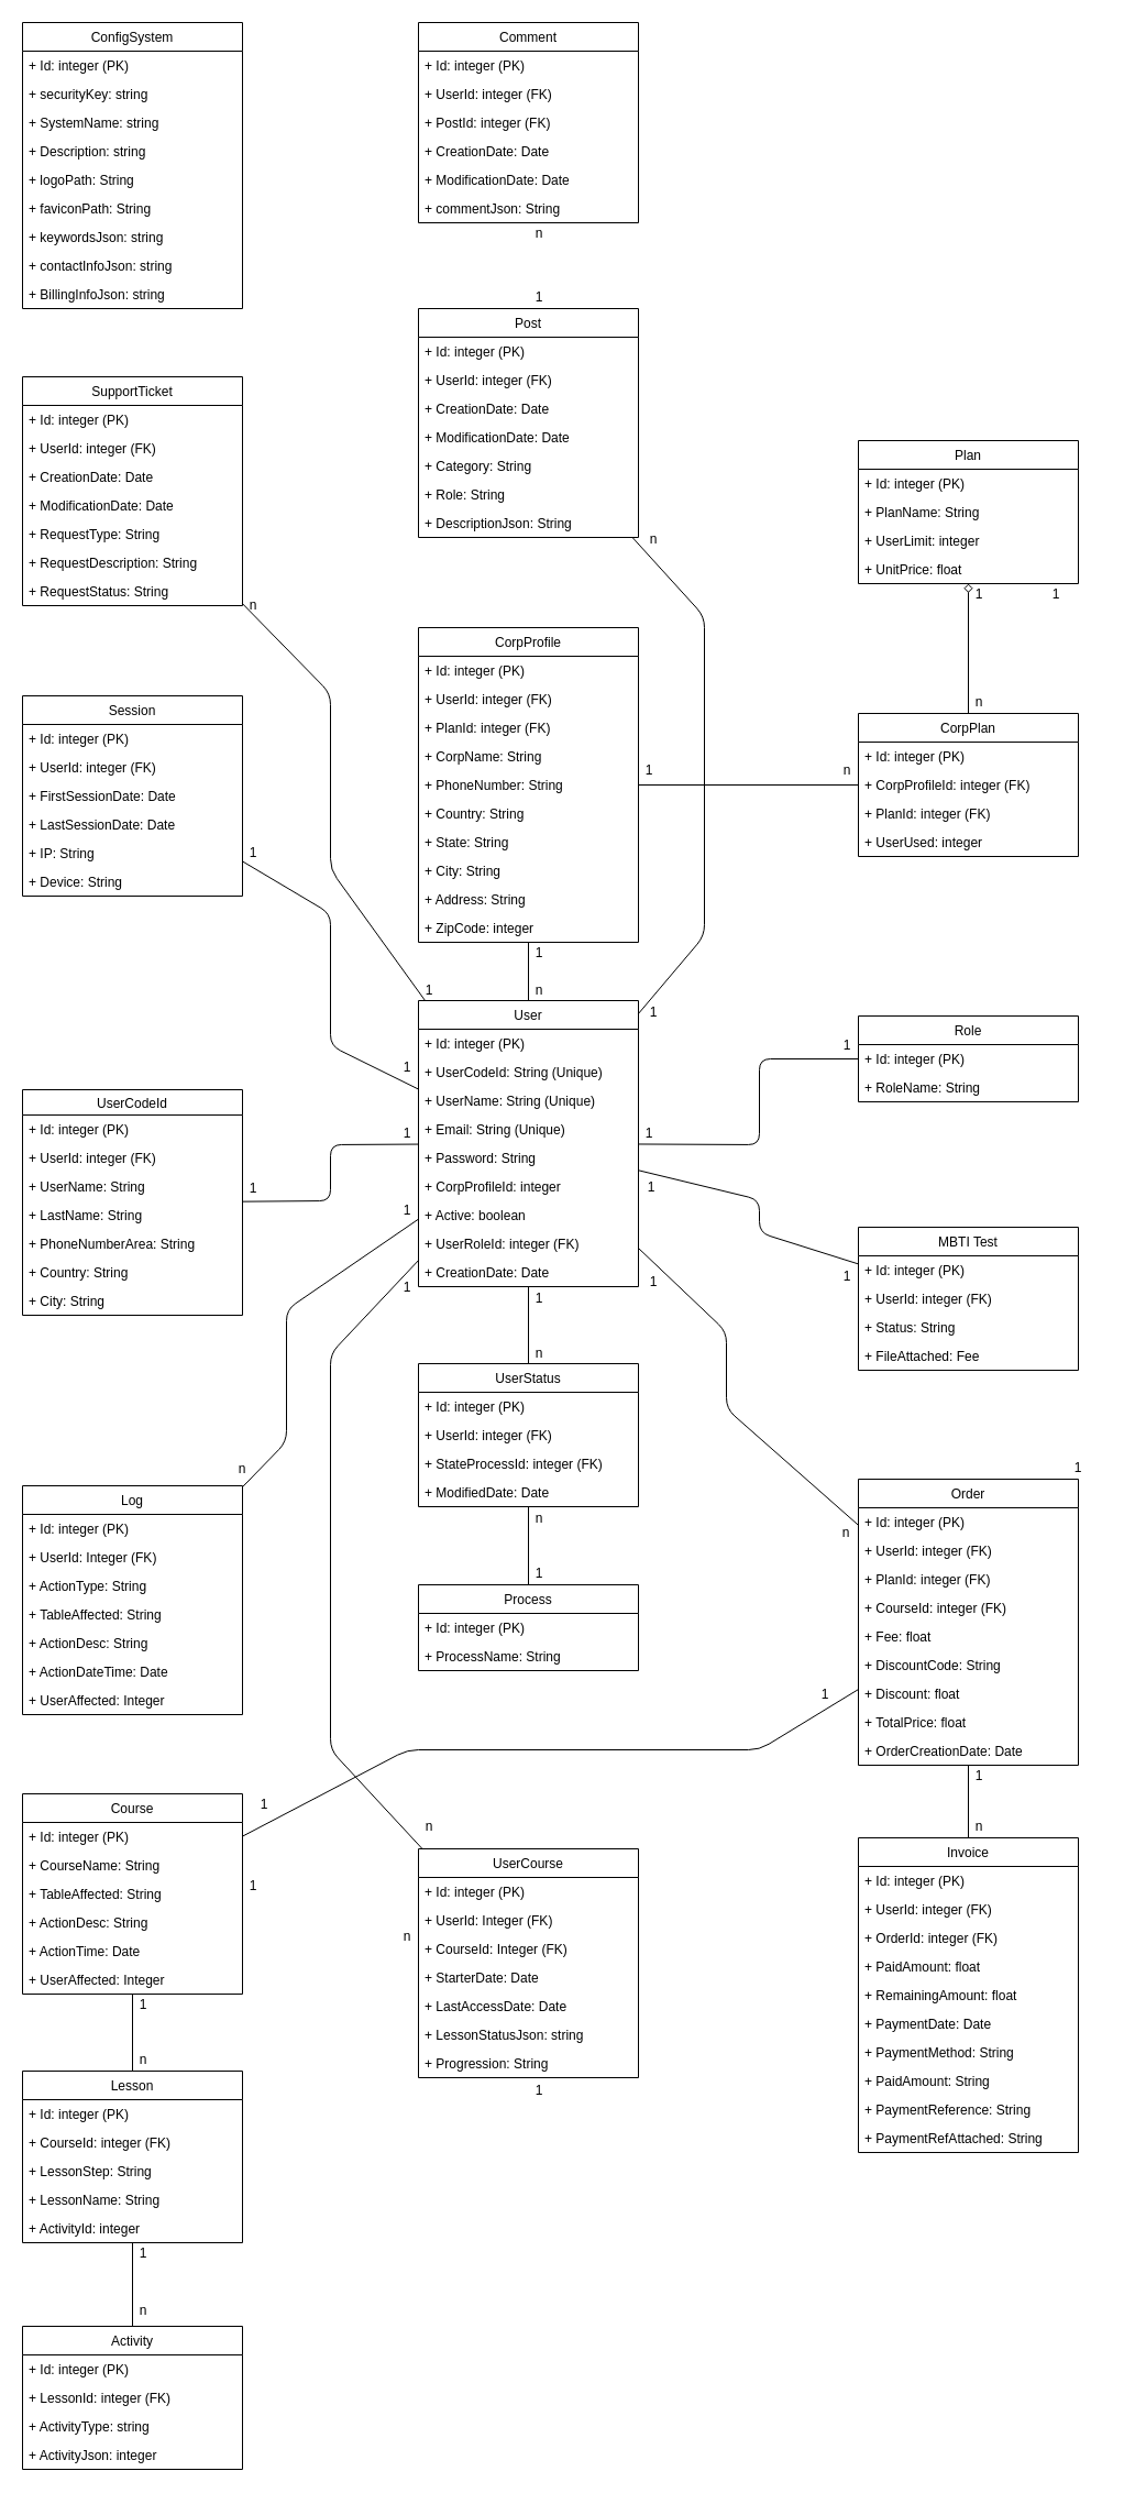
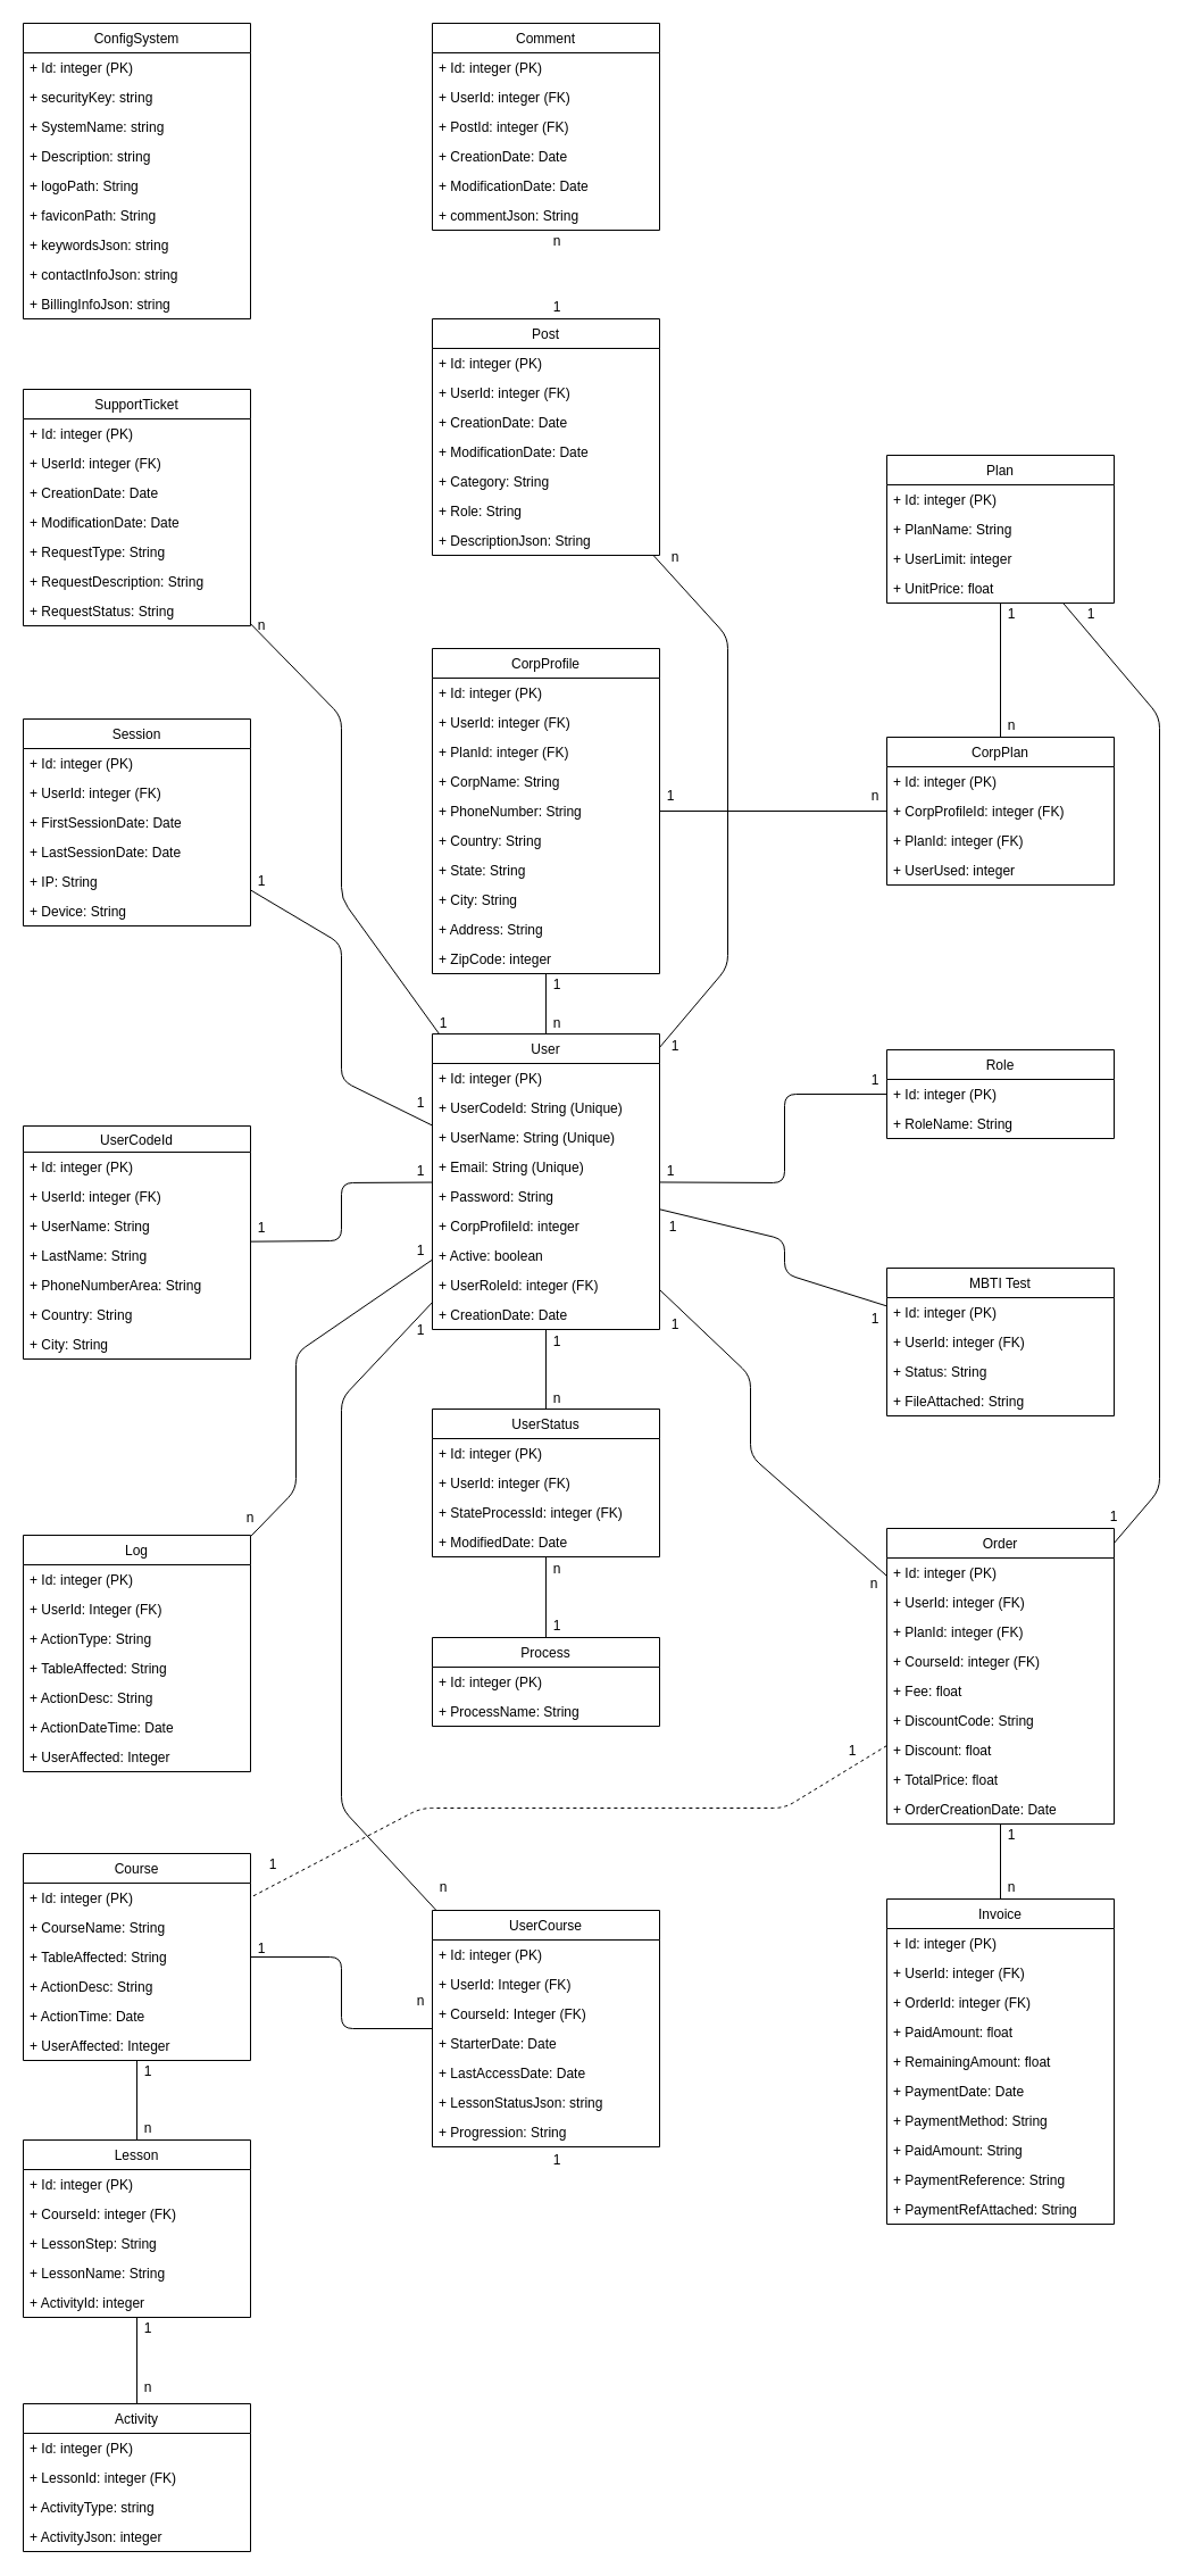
- <mxCell id="124" style="edgeStyle=none;html=1;endArrow=diamond;endFill=0;" parent="1" source="125" target="134" edge="1"><mxGeometry relative="1" as="geometry" /></mxCell>
+ <mxCell id="124" style="edgeStyle=none;html=1;endArrow=none;endFill=0;" parent="1" source="125" target="134" edge="1"><mxGeometry relative="1" as="geometry" /></mxCell>
+ <mxCell id="28" style="edgeStyle=none;html=1;endArrow=none;endFill=0;" parent="1" source="30" target="134" edge="1"><mxGeometry relative="1" as="geometry"><Array as="points"><mxPoint x="1020" y="1310" /><mxPoint x="1020" y="630" /></Array></mxGeometry></mxCell>
- <mxCell id="54" value="+ FileAttached: Fee" style="text;strokeColor=none;fillColor=none;align=left;verticalAlign=top;spacingLeft=4;spacingRight=4;overflow=hidden;rotatable=0;points=[[0,0.5],[1,0.5]];portConstraint=eastwest;" parent="50" vertex="1"><mxGeometry y="104" width="200" height="26" as="geometry" /></mxCell>
+ <mxCell id="54" value="+ FileAttached: String" style="text;strokeColor=none;fillColor=none;align=left;verticalAlign=top;spacingLeft=4;spacingRight=4;overflow=hidden;rotatable=0;points=[[0,0.5],[1,0.5]];portConstraint=eastwest;" parent="50" vertex="1"><mxGeometry y="104" width="200" height="26" as="geometry" /></mxCell>
- <mxCell id="27" style="edgeStyle=none;html=1;endArrow=none;endFill=0;" parent="1" source="30" target="69" edge="1"><mxGeometry relative="1" as="geometry"><Array as="points"><mxPoint x="690" y="1590" /><mxPoint x="370" y="1590" /></Array></mxGeometry></mxCell>
+ <mxCell id="27" style="edgeStyle=none;html=1;endArrow=none;endFill=0;dashed=1;" parent="1" source="30" target="69" edge="1"><mxGeometry relative="1" as="geometry"><Array as="points"><mxPoint x="690" y="1590" /><mxPoint x="370" y="1590" /></Array></mxGeometry></mxCell>
+ <mxCell id="67" style="edgeStyle=none;html=1;endArrow=none;endFill=0;" parent="1" source="69" target="83" edge="1"><mxGeometry relative="1" as="geometry"><Array as="points"><mxPoint x="300" y="1721" /><mxPoint x="300" y="1784" /></Array></mxGeometry></mxCell>
